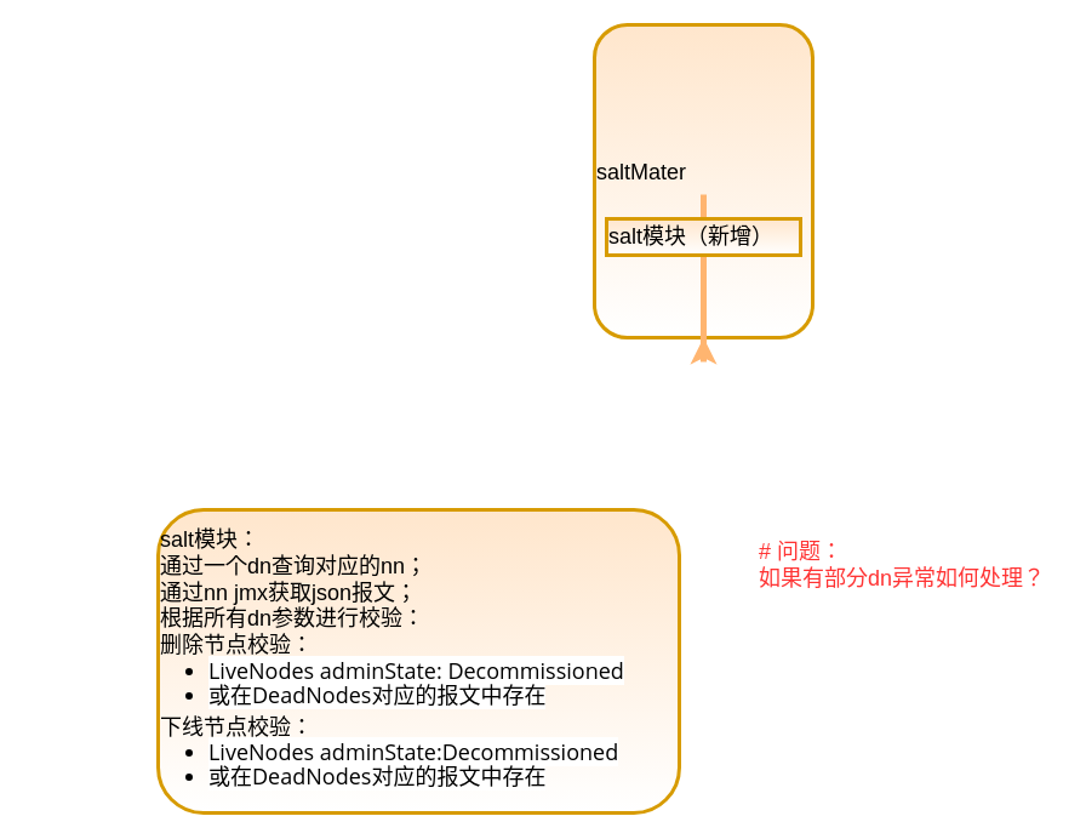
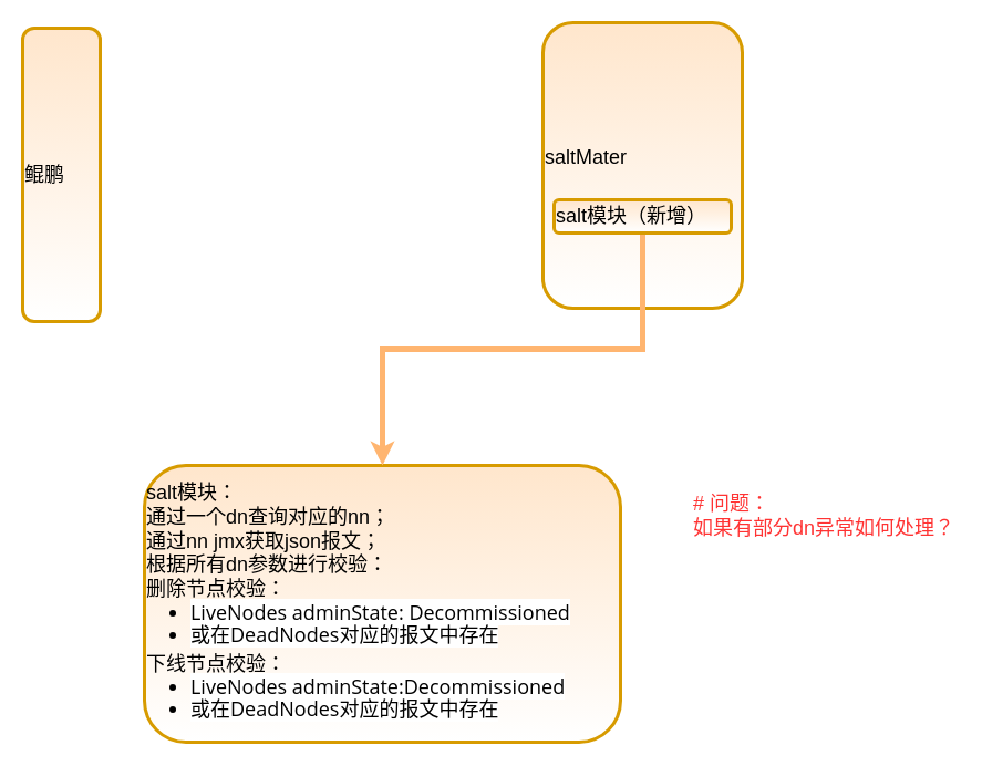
+ <mxCell id="2" value="&lt;font style=&quot;font-size: 18px&quot;&gt;鲲鹏&lt;/font&gt;&lt;br&gt;&lt;div&gt;&lt;/div&gt;" style="rounded=1;whiteSpace=wrap;html=1;strokeWidth=3;align=left;fillColor=#ffe6cc;strokeColor=#d79b00;gradientColor=#ffffff;" vertex="1" parent="1"><mxGeometry x="20" y="25" width="70" height="265" as="geometry" /></mxCell>
- <mxCell id="5" style="edgeStyle=orthogonalEdgeStyle;rounded=0;orthogonalLoop=1;jettySize=auto;html=1;strokeColor=#FFB570;strokeWidth=5;" edge="1" parent="1" source="6" target="3"><mxGeometry relative="1" as="geometry" /></mxCell>
+ <mxCell id="5" style="edgeStyle=orthogonalEdgeStyle;rounded=0;orthogonalLoop=1;jettySize=auto;html=1;strokeColor=#FFB570;strokeWidth=5;" edge="1" parent="1" source="6" target="4"><mxGeometry relative="1" as="geometry" /></mxCell>
- <mxCell id="6" value="&lt;font style=&quot;font-size: 18px&quot;&gt;salt模块（新增）&lt;/font&gt;&lt;br&gt;&lt;div&gt;&lt;/div&gt;" style="whiteSpace=wrap;html=1;strokeWidth=3;align=left;fillColor=#ffe6cc;strokeColor=#d79b00;gradientColor=#ffffff;rounded=0;" vertex="1" parent="1"><mxGeometry x="500" y="180" width="160" height="30" as="geometry" /></mxCell>
+ <mxCell id="6" value="&lt;font style=&quot;font-size: 18px&quot;&gt;salt模块（新增）&lt;/font&gt;&lt;br&gt;&lt;div&gt;&lt;/div&gt;" style="rounded=1;whiteSpace=wrap;html=1;strokeWidth=3;align=left;fillColor=#ffe6cc;strokeColor=#d79b00;gradientColor=#ffffff;" vertex="1" parent="1"><mxGeometry x="500" y="180" width="160" height="30" as="geometry" /></mxCell>
